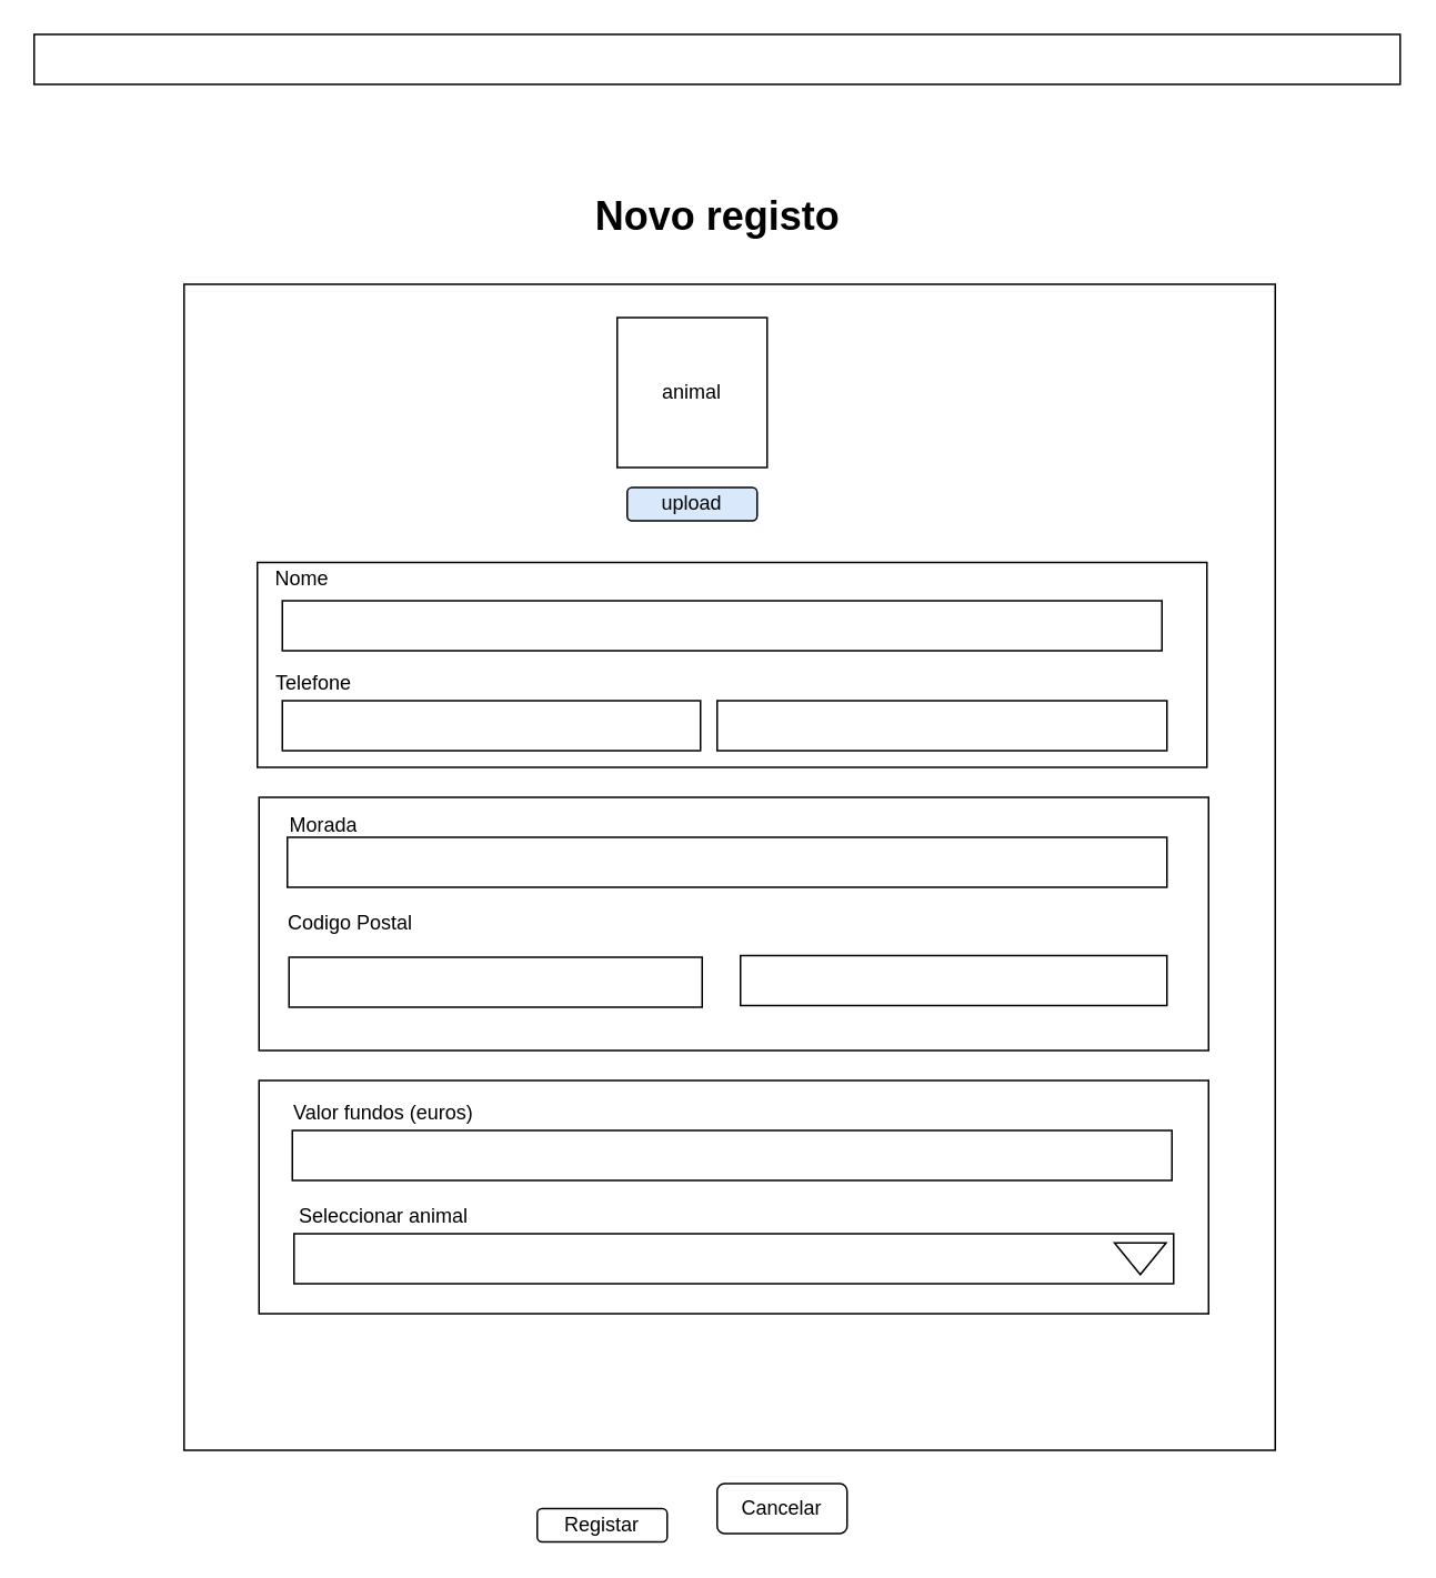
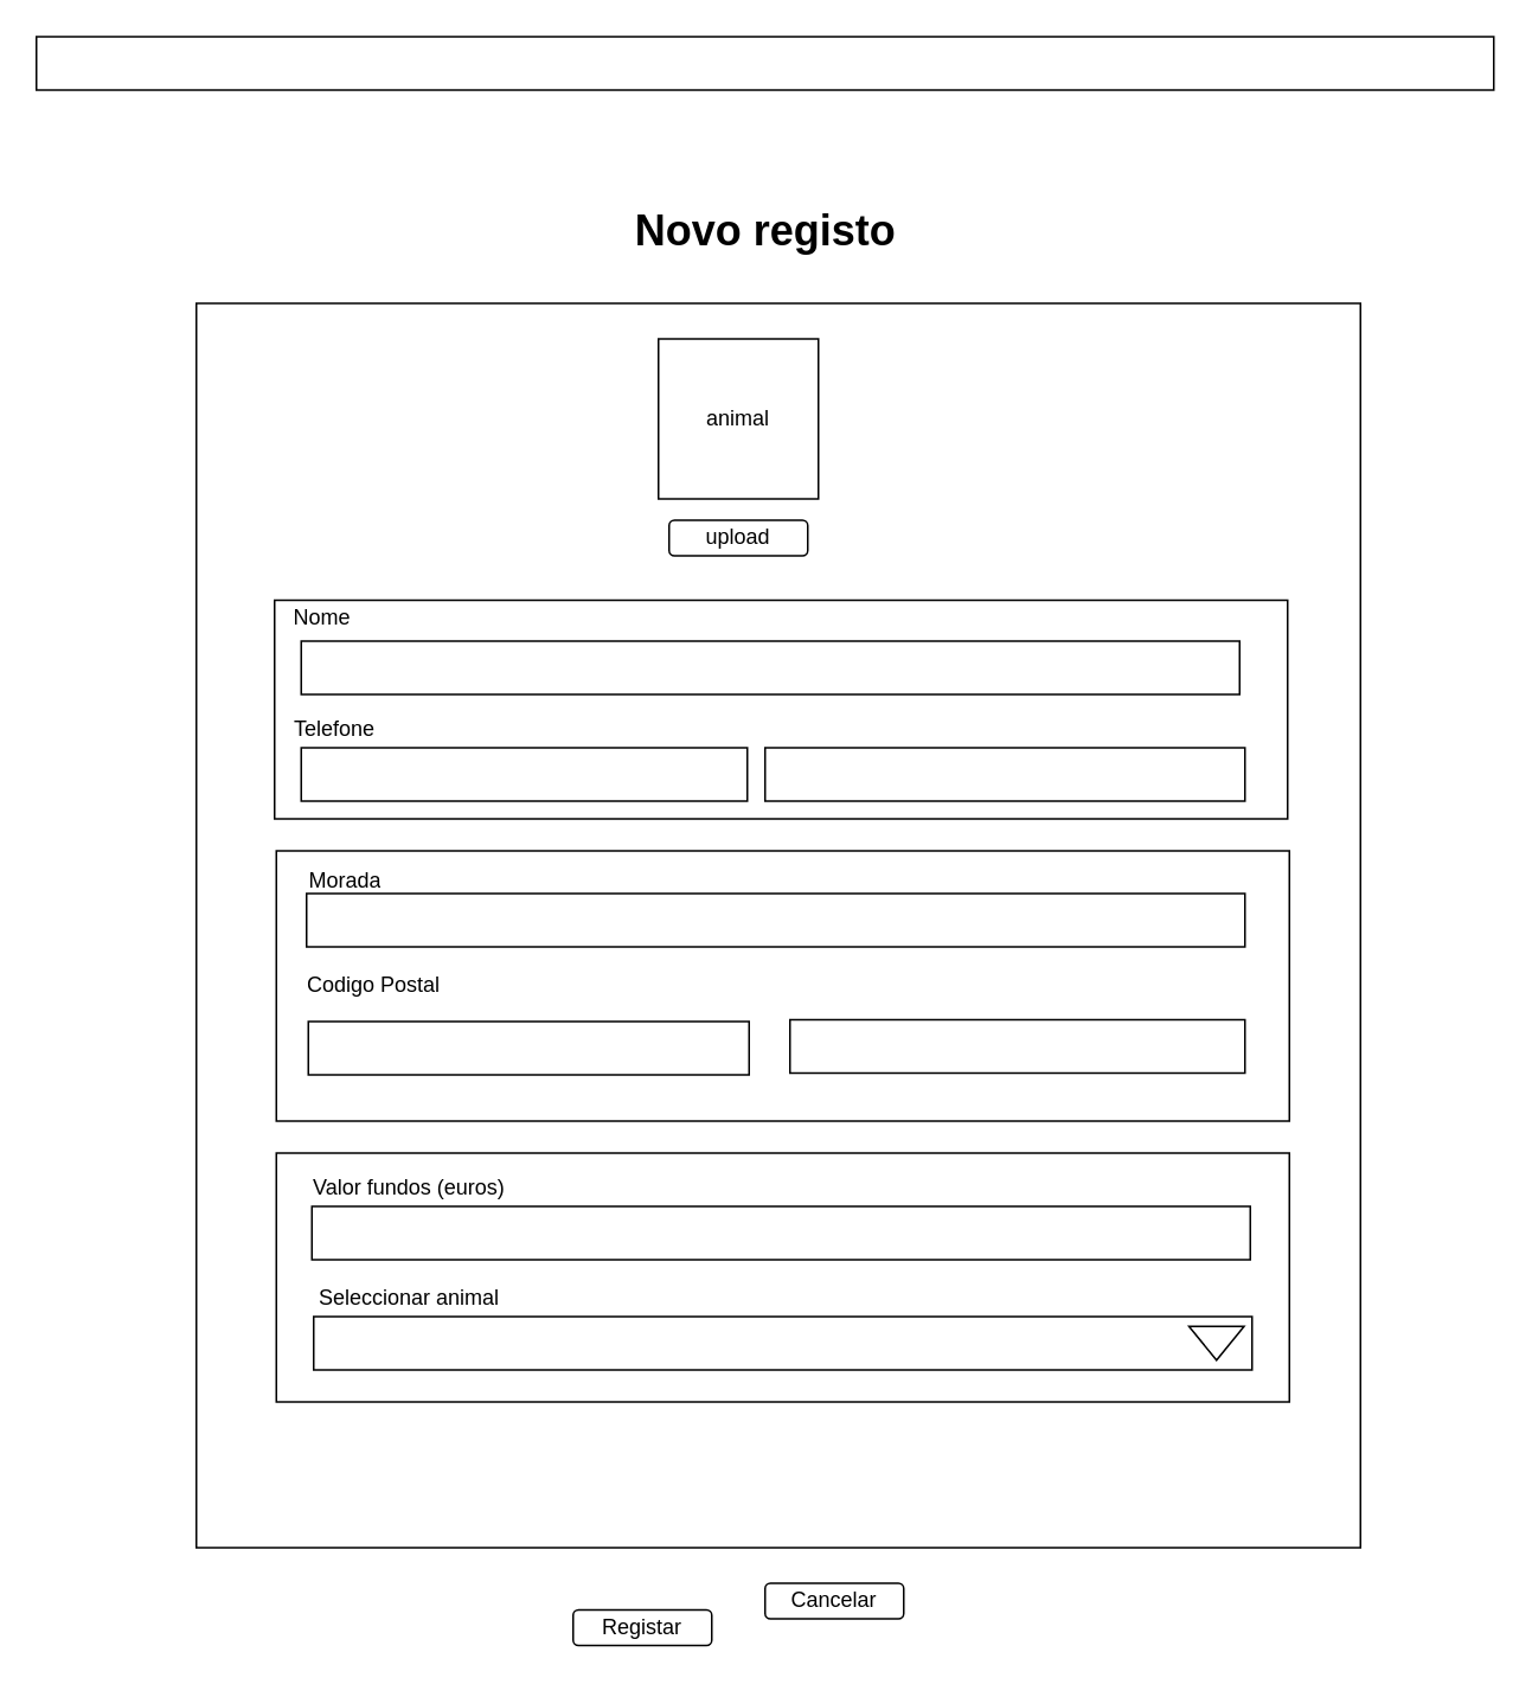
- <mxCell id="9" value="upload" style="rounded=1;html=1;whiteSpace=wrap;align=center;verticalAlign=middle;fontStyle=0;fontSize=12;sketch=0;fillColor=#dae8fc;" parent="1" vertex="1"><mxGeometry x="376" y="292" width="78" height="20" as="geometry" /></mxCell>
+ <mxCell id="9" value="upload" style="rounded=1;html=1;whiteSpace=wrap;align=center;verticalAlign=middle;fontStyle=0;fontSize=12;sketch=0;" parent="1" vertex="1"><mxGeometry x="376" y="292" width="78" height="20" as="geometry" /></mxCell>
- <mxCell id="27" value="Cancelar" style="rounded=1;html=1;whiteSpace=wrap;align=center;verticalAlign=middle;fontStyle=0;fontSize=12;sketch=0;" vertex="1" parent="1"><mxGeometry x="430" y="890" width="78" height="30" as="geometry" /></mxCell>
+ <mxCell id="27" value="Cancelar" style="rounded=1;html=1;whiteSpace=wrap;align=center;verticalAlign=middle;fontStyle=0;fontSize=12;sketch=0;" vertex="1" parent="1"><mxGeometry x="430" y="890" width="78" height="20" as="geometry" /></mxCell>
